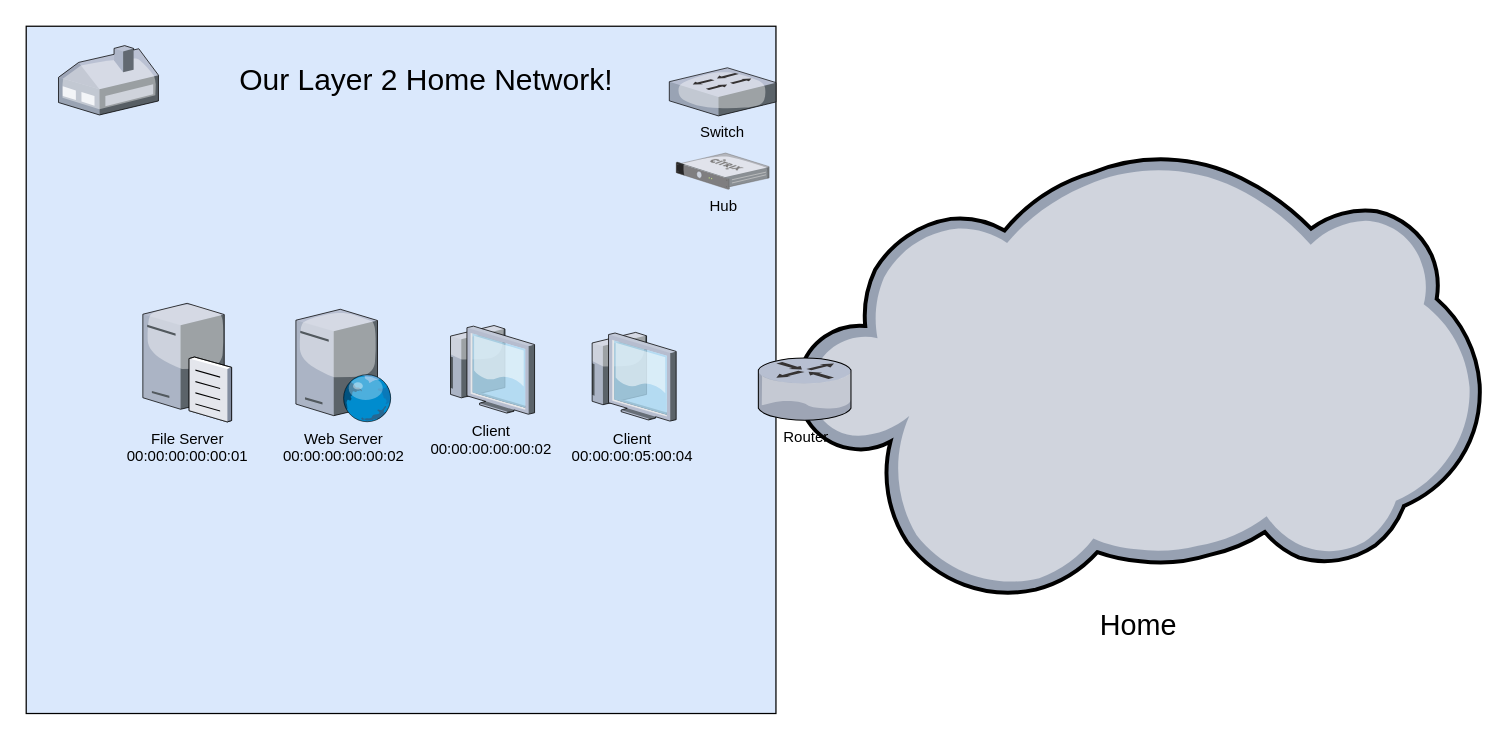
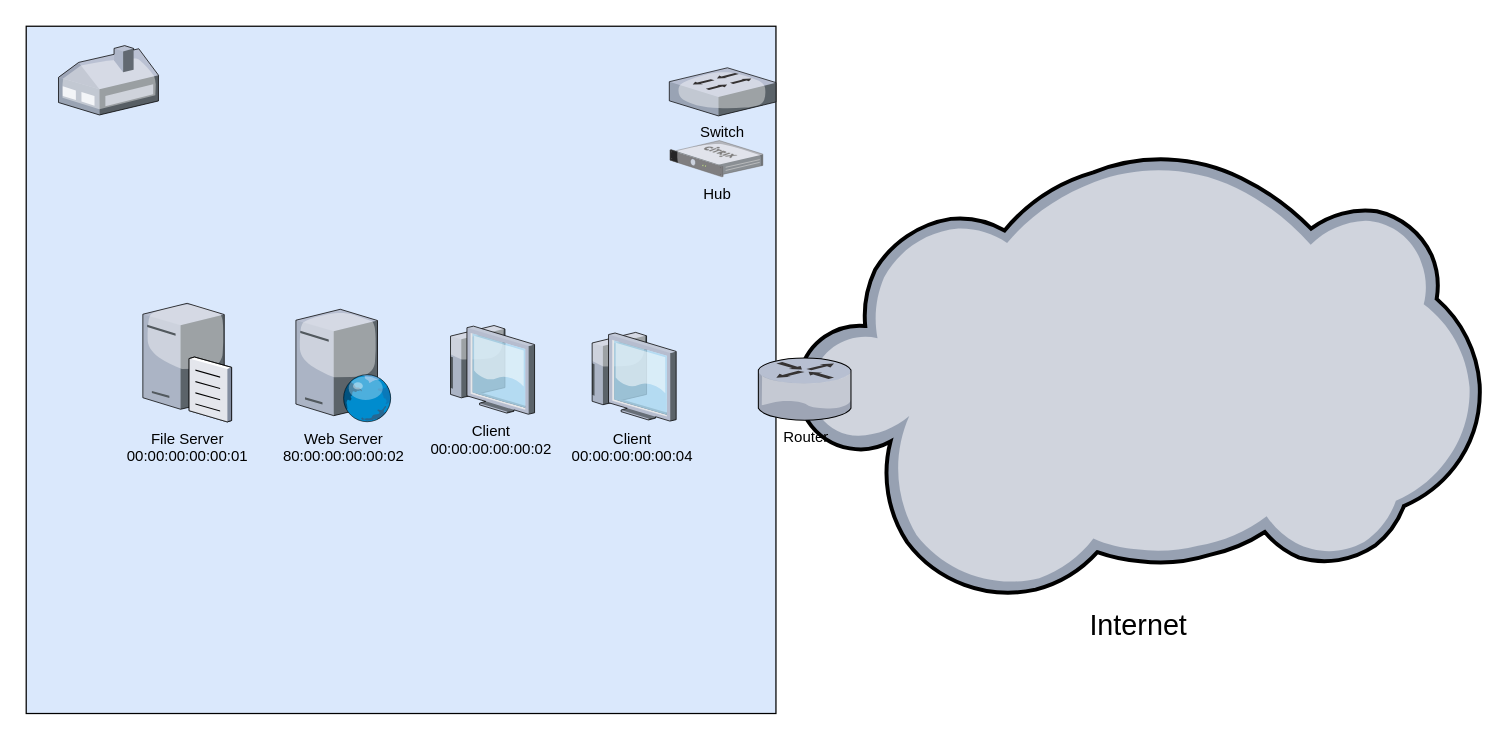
- <mxCell id="6" value="&lt;font style=&quot;font-size: 24px&quot;&gt;Our Layer 2 Home Network!&lt;/font&gt;" style="text;html=1;resizable=0;autosize=1;align=center;verticalAlign=middle;points=[];fillColor=none;strokeColor=none;rounded=0;" vertex="1" parent="1"><mxGeometry x="184.5" y="53.75" width="310" height="20" as="geometry" /></mxCell>
- <mxCell id="10" value="Hub" style="verticalLabelPosition=bottom;aspect=fixed;html=1;verticalAlign=top;strokeColor=none;align=center;outlineConnect=0;shape=mxgraph.citrix.branch_repeater;" vertex="1" parent="1"><mxGeometry x="540.32" y="122" width="74.36" height="29" as="geometry" /></mxCell>
+ <mxCell id="10" value="Hub" style="verticalLabelPosition=bottom;aspect=fixed;html=1;verticalAlign=top;strokeColor=none;align=center;outlineConnect=0;shape=mxgraph.citrix.branch_repeater;" vertex="1" parent="1"><mxGeometry x="535.32" y="112" width="74.36" height="29" as="geometry" /></mxCell>
- <mxCell id="9" value="Web Server&lt;br&gt;00:00:00:00:00:02" style="verticalLabelPosition=bottom;aspect=fixed;html=1;verticalAlign=top;strokeColor=none;align=center;outlineConnect=0;shape=mxgraph.citrix.web_server;" vertex="1" parent="1"><mxGeometry x="236" y="247" width="76.5" height="90" as="geometry" /></mxCell>
+ <mxCell id="9" value="Web Server&lt;br&gt;80:00:00:00:00:02" style="verticalLabelPosition=bottom;aspect=fixed;html=1;verticalAlign=top;strokeColor=none;align=center;outlineConnect=0;shape=mxgraph.citrix.web_server;" vertex="1" parent="1"><mxGeometry x="236" y="247" width="76.5" height="90" as="geometry" /></mxCell>
- <mxCell id="12" value="Client&lt;br&gt;00:00:00:05:00:04" style="verticalLabelPosition=bottom;aspect=fixed;html=1;verticalAlign=top;strokeColor=none;align=center;outlineConnect=0;shape=mxgraph.citrix.thin_client;" vertex="1" parent="1"><mxGeometry x="469.32" y="265.5" width="71" height="71" as="geometry" /></mxCell>
+ <mxCell id="12" value="Client&lt;br&gt;00:00:00:00:00:04" style="verticalLabelPosition=bottom;aspect=fixed;html=1;verticalAlign=top;strokeColor=none;align=center;outlineConnect=0;shape=mxgraph.citrix.thin_client;" vertex="1" parent="1"><mxGeometry x="469.32" y="265.5" width="71" height="71" as="geometry" /></mxCell>
- <mxCell id="4" value="&lt;font style=&quot;font-size: 23px&quot;&gt;Home&lt;/font&gt;" style="verticalLabelPosition=bottom;aspect=fixed;html=1;verticalAlign=top;strokeColor=none;align=center;outlineConnect=0;shape=mxgraph.citrix.cloud;" vertex="1" parent="1"><mxGeometry x="636" y="122" width="548.56" height="358" as="geometry" /></mxCell>
+ <mxCell id="4" value="&lt;font style=&quot;font-size: 23px&quot;&gt;Internet&lt;/font&gt;" style="verticalLabelPosition=bottom;aspect=fixed;html=1;verticalAlign=top;strokeColor=none;align=center;outlineConnect=0;shape=mxgraph.citrix.cloud;" vertex="1" parent="1"><mxGeometry x="636" y="122" width="548.56" height="358" as="geometry" /></mxCell>
